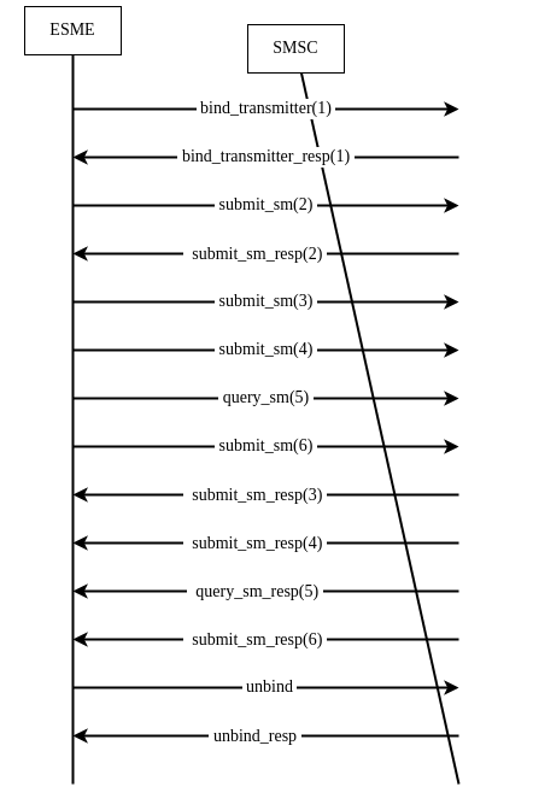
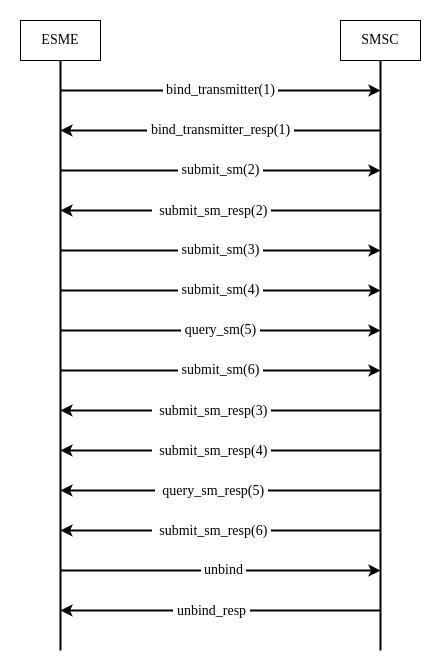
- <mxCell id="5" value="ESME" style="rounded=0;whiteSpace=wrap;html=1;fontFamily=Times New Roman;fontSize=14;" vertex="1" parent="1"><mxGeometry x="20" y="5" width="80" height="40" as="geometry" /></mxCell>
+ <mxCell id="5" value="ESME" style="rounded=0;whiteSpace=wrap;html=1;fontFamily=Times New Roman;fontSize=14;" vertex="1" parent="1"><mxGeometry x="20" y="20" width="80" height="40" as="geometry" /></mxCell>
- <mxCell id="4" value="SMSC" style="rounded=0;whiteSpace=wrap;html=1;fontFamily=Times New Roman;fontSize=14;" vertex="1" parent="1"><mxGeometry x="205" y="20" width="80" height="40" as="geometry" /></mxCell>
+ <mxCell id="4" value="SMSC" style="rounded=0;whiteSpace=wrap;html=1;fontFamily=Times New Roman;fontSize=14;" vertex="1" parent="1"><mxGeometry x="340" y="20" width="80" height="40" as="geometry" /></mxCell>
